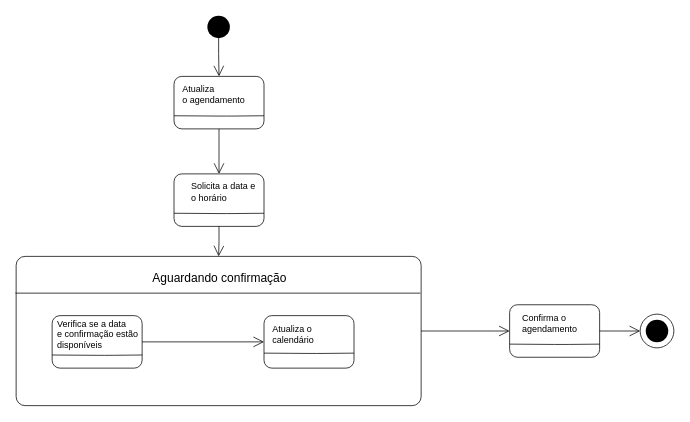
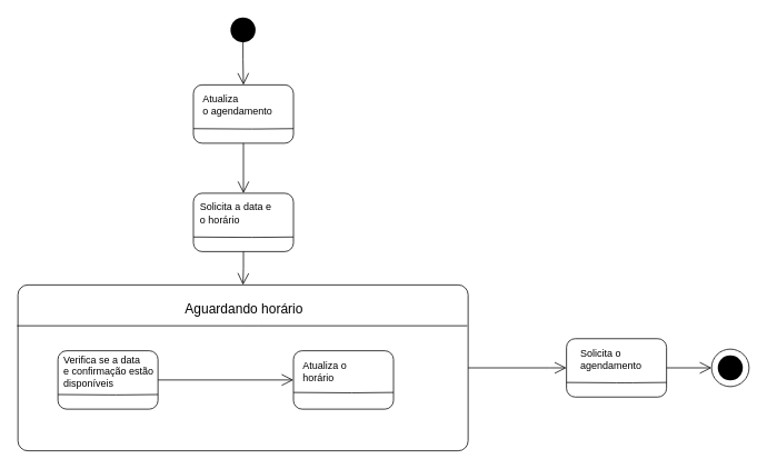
- <mxCell id="19" value="&lt;div align=&quot;left&quot;&gt;Solicita a data e &lt;br&gt;&lt;/div&gt;&lt;div align=&quot;left&quot;&gt;o horário&lt;br&gt;&lt;/div&gt;" style="text;html=1;align=center;verticalAlign=middle;resizable=0;points=[];autosize=1;strokeColor=none;" vertex="1" parent="1"><mxGeometry x="246.5" y="240" width="100" height="30" as="geometry" /></mxCell>
+ <mxCell id="19" value="&lt;div align=&quot;left&quot;&gt;Solicita a data e &lt;br&gt;&lt;/div&gt;&lt;div align=&quot;left&quot;&gt;o horário&lt;br&gt;&lt;/div&gt;" style="text;html=1;align=center;verticalAlign=middle;resizable=0;points=[];autosize=1;strokeColor=none;" vertex="1" parent="1"><mxGeometry x="231.5" y="240" width="100" height="30" as="geometry" /></mxCell>
- <mxCell id="18" value="&lt;font style=&quot;font-size: 16px&quot;&gt;Aguardando confirmação&lt;br&gt;&lt;/font&gt;" style="text;html=1;align=center;verticalAlign=middle;resizable=0;points=[];autosize=1;strokeColor=none;" vertex="1" parent="1"><mxGeometry x="196.5" y="360" width="190" height="20" as="geometry" /></mxCell>
+ <mxCell id="18" value="&lt;font style=&quot;font-size: 16px&quot;&gt;Aguardando horário&lt;br&gt;&lt;/font&gt;" style="text;html=1;align=center;verticalAlign=middle;resizable=0;points=[];autosize=1;strokeColor=none;" vertex="1" parent="1"><mxGeometry x="196.5" y="360" width="190" height="20" as="geometry" /></mxCell>
- <mxCell id="23" value="&lt;div align=&quot;left&quot;&gt;Confirma o&lt;/div&gt;&lt;div align=&quot;left&quot;&gt;agendamento&lt;br&gt;&lt;/div&gt;" style="text;html=1;align=left;verticalAlign=middle;resizable=0;points=[];autosize=1;strokeColor=none;" vertex="1" parent="1"><mxGeometry x="694" y="414.5" width="90" height="30" as="geometry" /></mxCell>
+ <mxCell id="23" value="&lt;div align=&quot;left&quot;&gt;Solicita o&lt;/div&gt;&lt;div align=&quot;left&quot;&gt;agendamento&lt;br&gt;&lt;/div&gt;" style="text;html=1;align=left;verticalAlign=middle;resizable=0;points=[];autosize=1;strokeColor=none;" vertex="1" parent="1"><mxGeometry x="694" y="414.5" width="90" height="30" as="geometry" /></mxCell>
- <mxCell id="28" value="&lt;div&gt;Atualiza o &lt;br&gt;&lt;/div&gt;&lt;div&gt;calendário&lt;/div&gt;" style="text;html=1;align=left;verticalAlign=middle;resizable=0;points=[];autosize=1;strokeColor=none;" vertex="1" parent="1"><mxGeometry x="361" y="430" width="70" height="30" as="geometry" /></mxCell>
+ <mxCell id="28" value="&lt;div&gt;Atualiza o &lt;br&gt;&lt;/div&gt;&lt;div&gt;horário&lt;/div&gt;" style="text;html=1;align=left;verticalAlign=middle;resizable=0;points=[];autosize=1;strokeColor=none;" vertex="1" parent="1"><mxGeometry x="361" y="430" width="70" height="30" as="geometry" /></mxCell>
